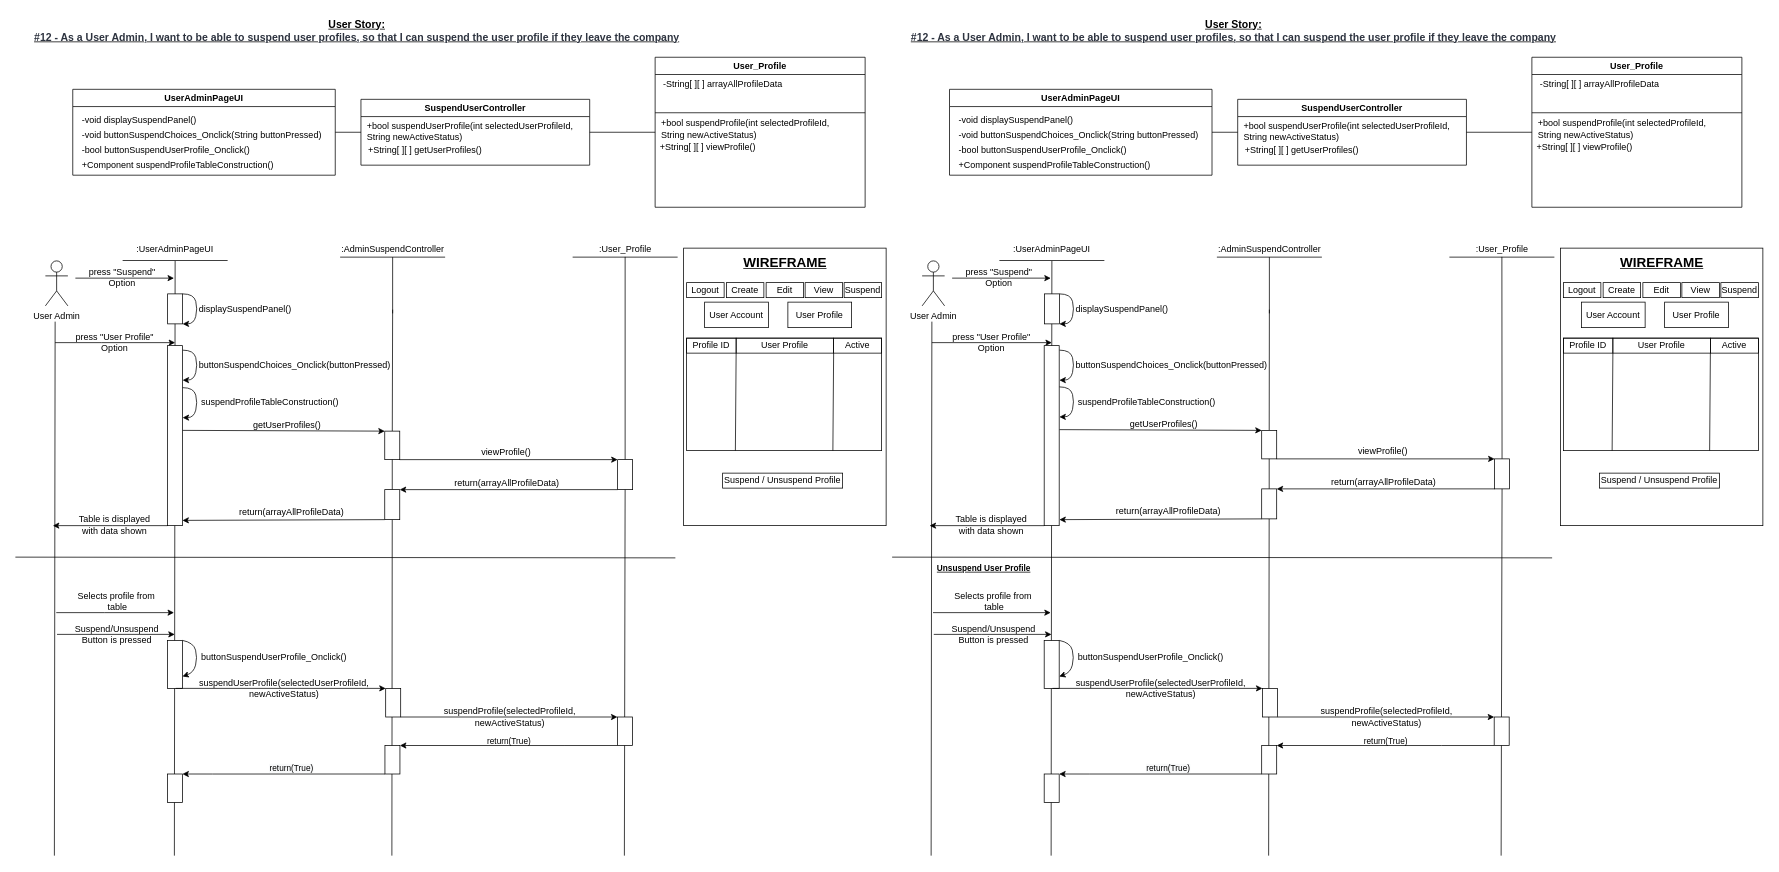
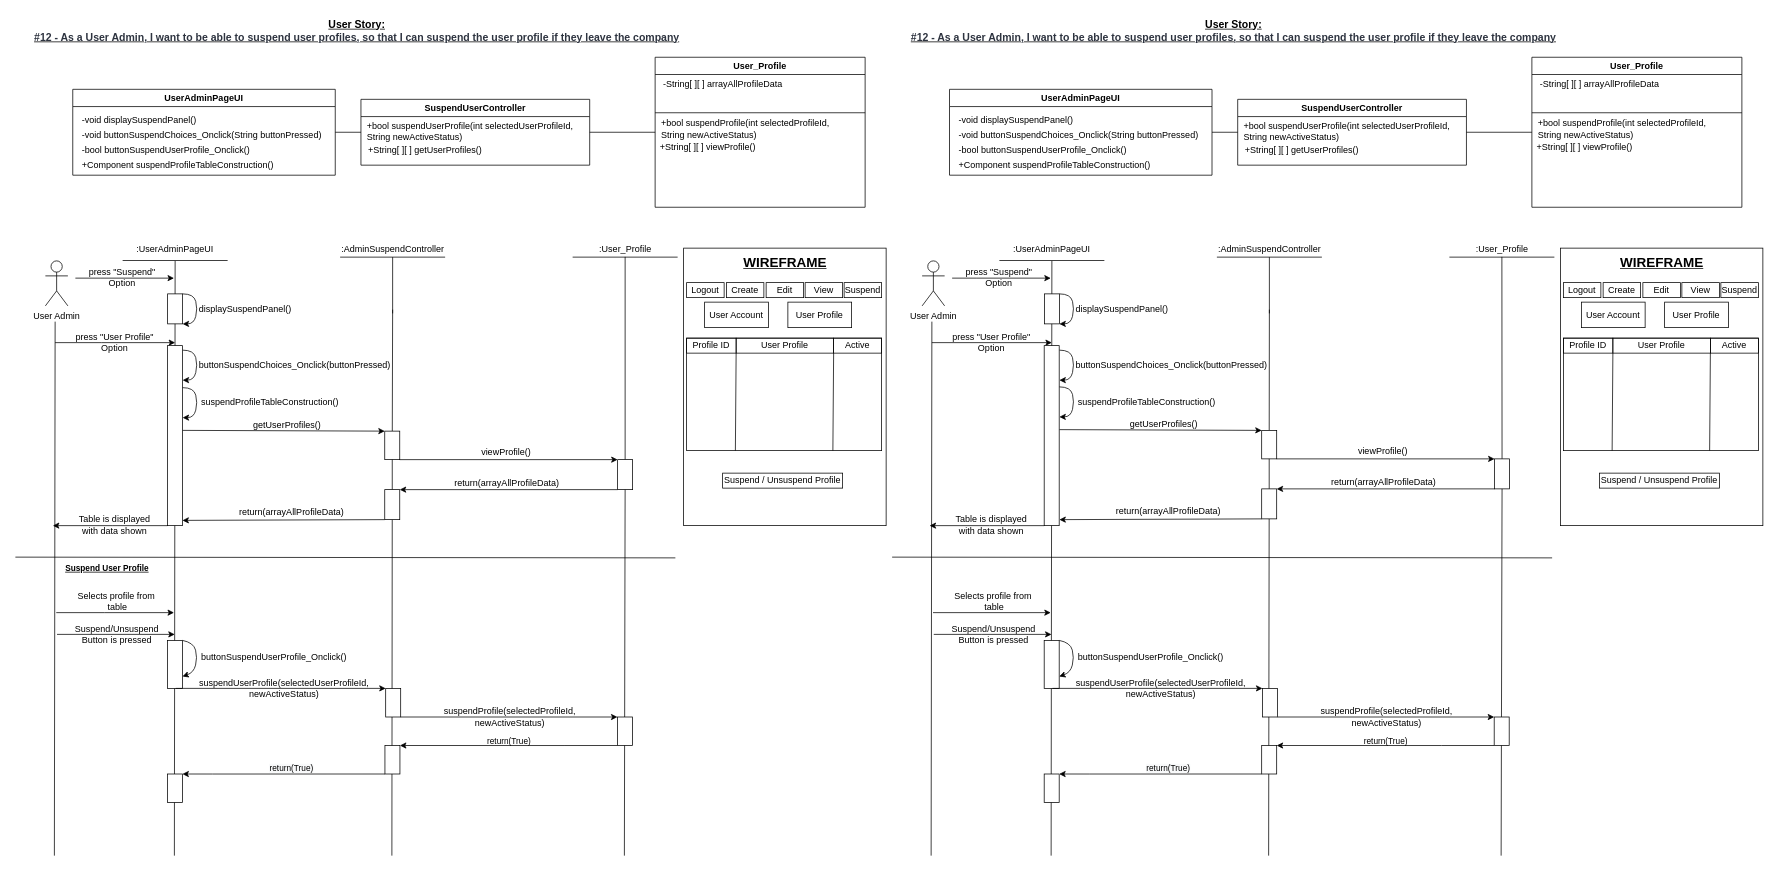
+ <mxCell id="61" value="&lt;b&gt;&lt;u&gt;Suspend User Profile&lt;/u&gt;&lt;/b&gt;" style="text;html=1;align=center;verticalAlign=middle;resizable=0;points=[];autosize=1;strokeColor=none;fillColor=none;fontSize=11;" parent="1" vertex="1"><mxGeometry x="77" y="746.5" width="130" height="20" as="geometry" /></mxCell>
- <mxCell id="155" value="&lt;b&gt;&lt;u&gt;Unsuspend User Profile&lt;/u&gt;&lt;/b&gt;" style="text;html=1;align=center;verticalAlign=middle;resizable=0;points=[];autosize=1;strokeColor=none;fillColor=none;fontSize=11;" parent="1" vertex="1"><mxGeometry x="1241" y="746.5" width="140" height="20" as="geometry" /></mxCell>
